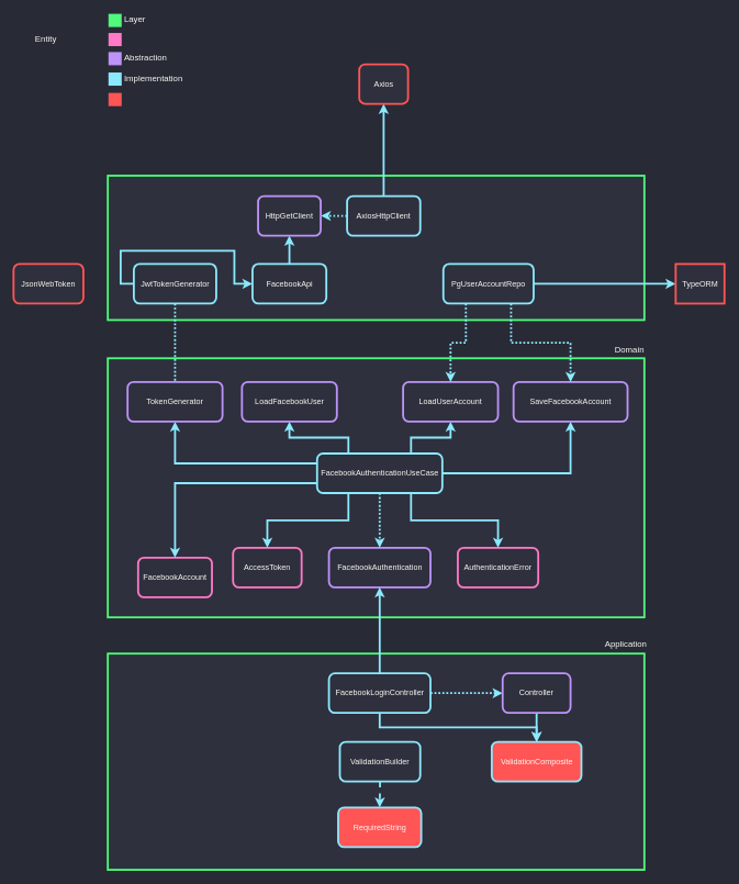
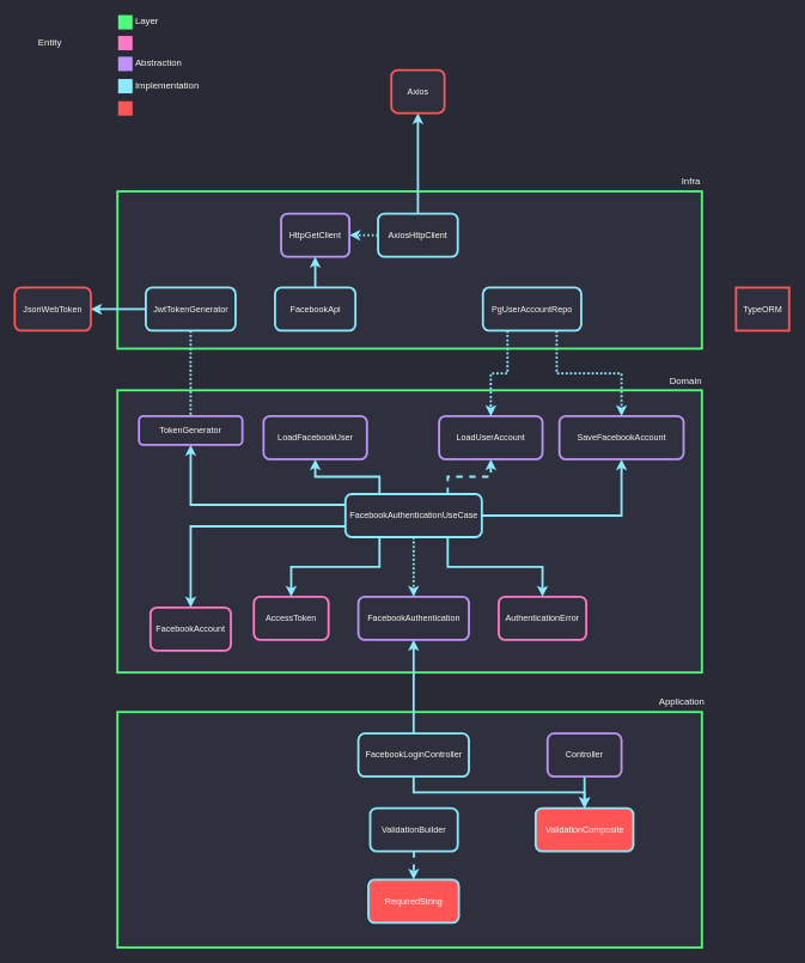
+ <mxCell id="37" value="Infra" style="text;html=1;resizable=0;points=[];autosize=1;align=right;verticalAlign=bottom;spacingTop=-4;fontColor=#F8F8F2;fontSize=13;" parent="1" vertex="1"><mxGeometry x="940" y="245.5" width="36" height="16" as="geometry" /></mxCell>
- <mxCell id="49" style="edgeStyle=orthogonalEdgeStyle;rounded=0;orthogonalLoop=1;jettySize=auto;html=1;exitX=0;exitY=0.5;exitDx=0;exitDy=0;strokeColor=#8BE9FD;strokeWidth=3;" parent="1" source="50" target="41" edge="1"><mxGeometry relative="1" as="geometry" /></mxCell>
+ <mxCell id="49" style="edgeStyle=orthogonalEdgeStyle;rounded=0;orthogonalLoop=1;jettySize=auto;html=1;exitX=0;exitY=0.5;exitDx=0;exitDy=0;entryX=1;entryY=0.5;entryDx=0;entryDy=0;strokeColor=#8BE9FD;strokeWidth=3;" parent="1" source="50" target="51" edge="1"><mxGeometry relative="1" as="geometry" /></mxCell>
- <mxCell id="54" style="edgeStyle=orthogonalEdgeStyle;rounded=0;orthogonalLoop=1;jettySize=auto;html=1;exitX=1;exitY=0.5;exitDx=0;exitDy=0;entryX=0;entryY=0.5;entryDx=0;entryDy=0;strokeColor=#8BE9FD;strokeWidth=3;" parent="1" source="55" target="56" edge="1"><mxGeometry relative="1" as="geometry" /></mxCell>
- <mxCell id="30" value="TokenGenerator" style="rounded=1;whiteSpace=wrap;html=1;strokeColor=#BD93F9;fillColor=#2E303D;strokeWidth=3;fontColor=#F8F8F2;" parent="1" vertex="1"><mxGeometry x="193" y="579" width="144" height="60" as="geometry" /></mxCell>
+ <mxCell id="30" value="TokenGenerator" style="rounded=1;whiteSpace=wrap;html=1;strokeColor=#BD93F9;fillColor=#2E303D;strokeWidth=3;fontColor=#F8F8F2;" parent="1" vertex="1"><mxGeometry x="193" y="579" width="144" height="40" as="geometry" /></mxCell>
- <mxCell id="19" style="edgeStyle=orthogonalEdgeStyle;rounded=0;orthogonalLoop=1;jettySize=auto;html=1;exitX=0.75;exitY=0;exitDx=0;exitDy=0;entryX=0.5;entryY=1;entryDx=0;entryDy=0;strokeColor=#8BE9FD;strokeWidth=3;" parent="1" source="21" target="28" edge="1"><mxGeometry relative="1" as="geometry" /></mxCell>
+ <mxCell id="19" style="edgeStyle=orthogonalEdgeStyle;rounded=0;orthogonalLoop=1;jettySize=auto;html=1;exitX=0.75;exitY=0;exitDx=0;exitDy=0;entryX=0.5;entryY=1;entryDx=0;entryDy=0;strokeColor=#8BE9FD;strokeWidth=3;dashed=1;" parent="1" source="21" target="28" edge="1"><mxGeometry relative="1" as="geometry" /></mxCell>
- <mxCell id="61" style="edgeStyle=orthogonalEdgeStyle;rounded=0;orthogonalLoop=1;jettySize=auto;html=1;exitX=1;exitY=0.5;exitDx=0;exitDy=0;entryX=0;entryY=0.5;entryDx=0;entryDy=0;strokeColor=#8BE9FD;strokeWidth=3;dashed=1;dashPattern=1 1;" parent="1" source="62" target="67" edge="1"><mxGeometry relative="1" as="geometry" /></mxCell>
